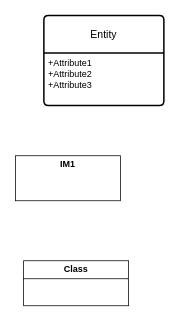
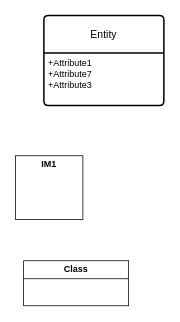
- <mxCell id="5" value="+Attribute1&#10;+Attribute2&#10;+Attribute3" style="align=left;strokeColor=none;fillColor=none;spacingLeft=4;fontSize=12;verticalAlign=top;resizable=0;rotatable=0;part=1;html=1;" vertex="1" parent="4"><mxGeometry y="50" width="160" height="70" as="geometry" /></mxCell>
+ <mxCell id="5" value="+Attribute1&#10;+Attribute7&#10;+Attribute3" style="align=left;strokeColor=none;fillColor=none;spacingLeft=4;fontSize=12;verticalAlign=top;resizable=0;rotatable=0;part=1;html=1;" vertex="1" parent="4"><mxGeometry y="50" width="160" height="70" as="geometry" /></mxCell>
- <mxCell id="2" value="&lt;p style=&quot;margin:0px;margin-top:4px;text-align:center;&quot;&gt;&lt;b&gt;IM1&lt;/b&gt;&lt;/p&gt;" style="verticalAlign=top;align=left;overflow=fill;html=1;whiteSpace=wrap;" vertex="1" parent="1"><mxGeometry x="20" y="207" width="140" height="60" as="geometry" /></mxCell>
+ <mxCell id="2" value="&lt;p style=&quot;margin:0px;margin-top:4px;text-align:center;&quot;&gt;&lt;b&gt;IM1&lt;/b&gt;&lt;/p&gt;" style="verticalAlign=top;align=left;overflow=fill;html=1;whiteSpace=wrap;" vertex="1" parent="1"><mxGeometry x="20" y="207" width="90" height="85" as="geometry" /></mxCell>
